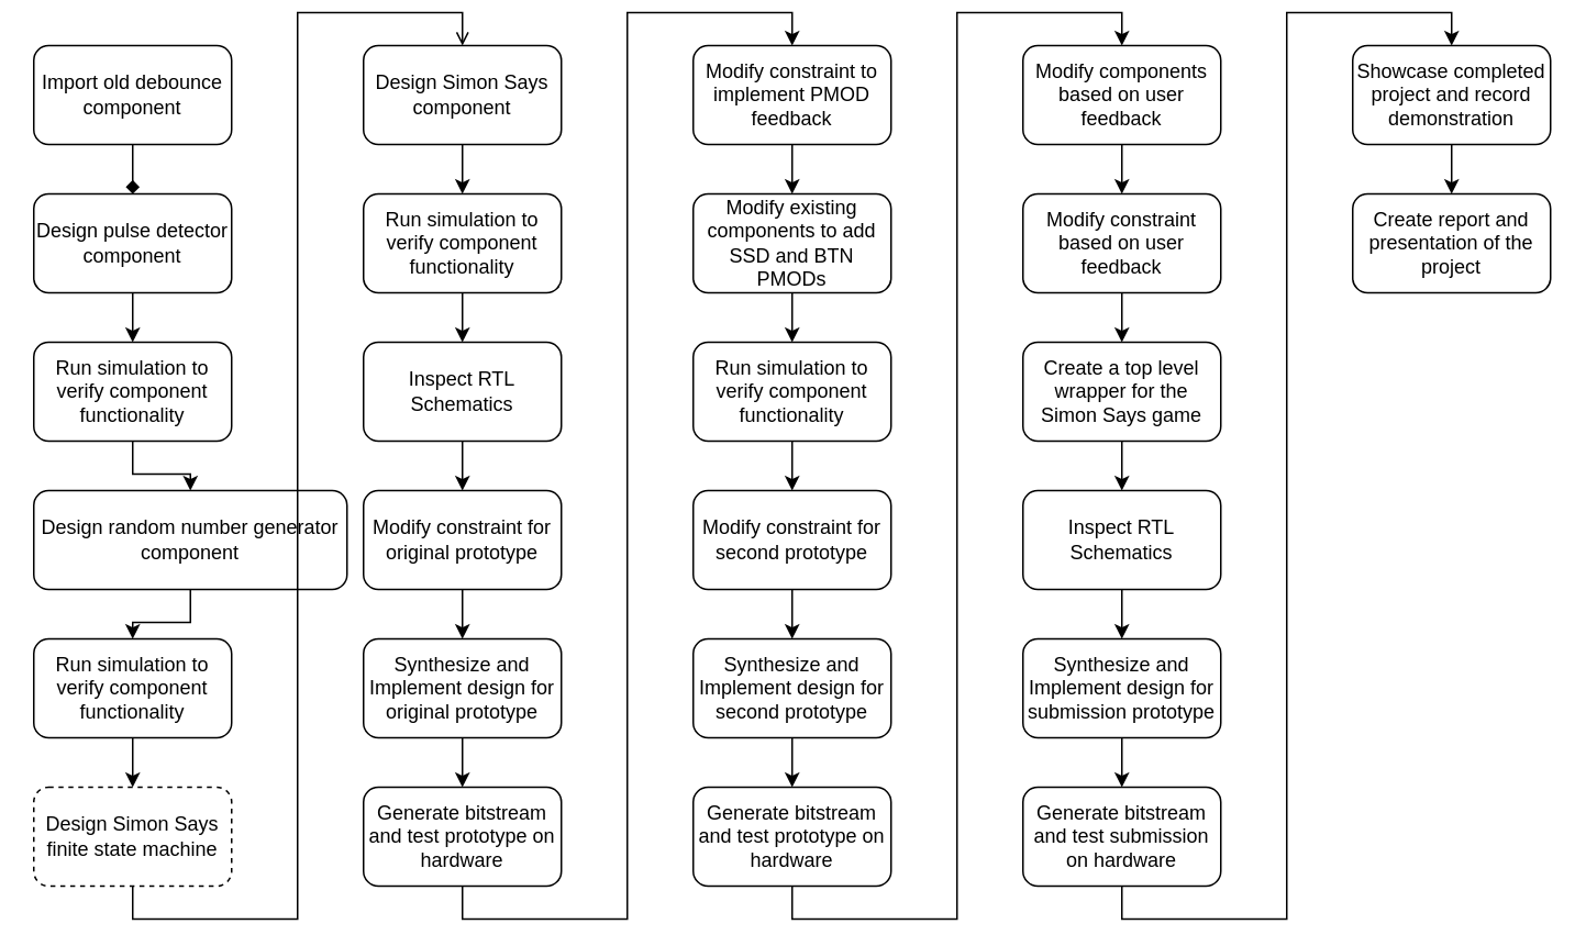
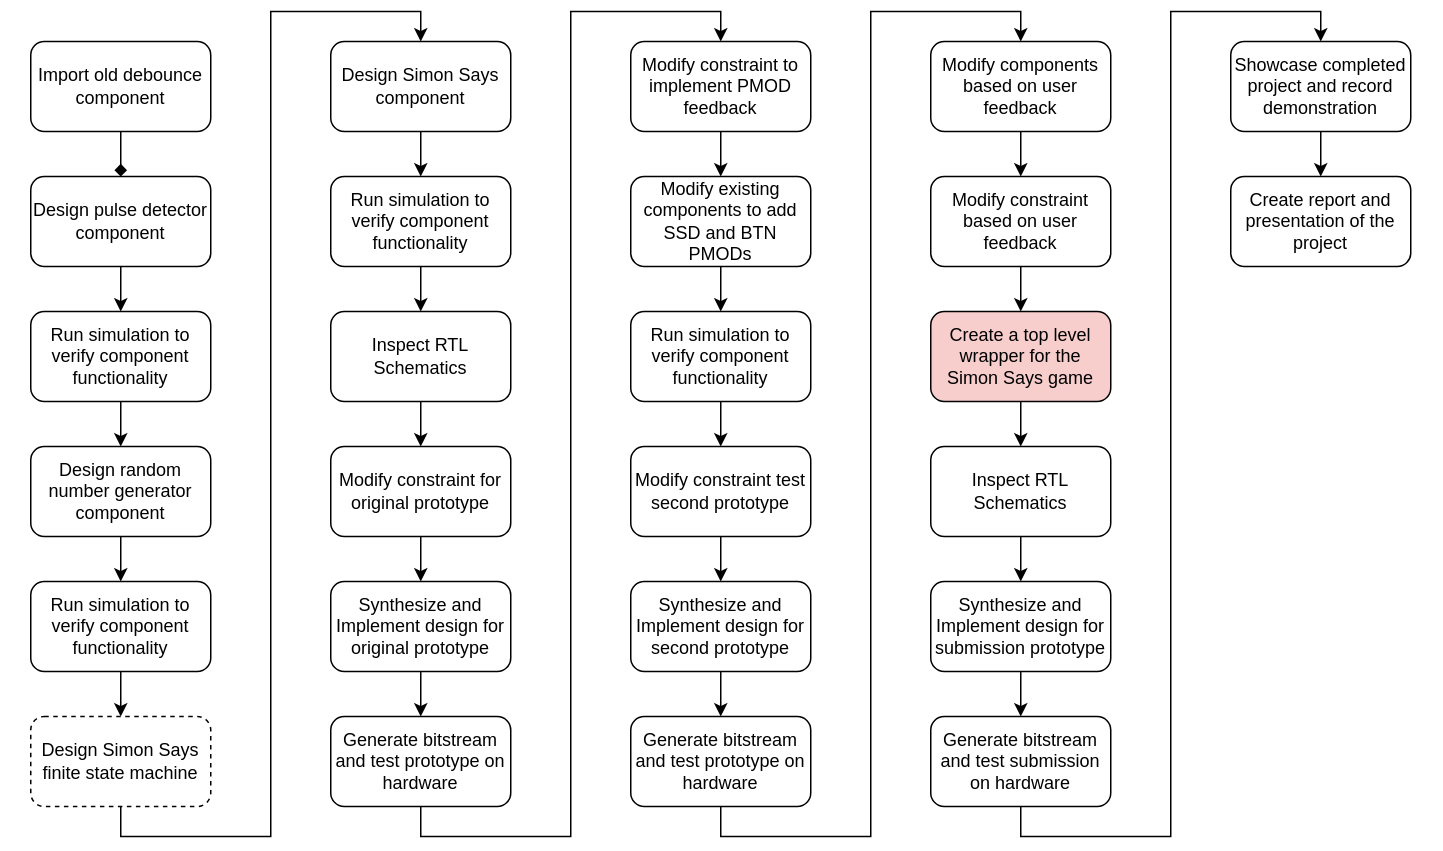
- <mxCell id="12" style="edgeStyle=orthogonalEdgeStyle;rounded=0;orthogonalLoop=1;jettySize=auto;html=1;exitX=0.5;exitY=1;exitDx=0;exitDy=0;entryX=0.5;entryY=0;entryDx=0;entryDy=0;endArrow=open;" edge="1" parent="1" source="13" target="15"><mxGeometry relative="1" as="geometry" /></mxCell>
+ <mxCell id="12" style="edgeStyle=orthogonalEdgeStyle;rounded=0;orthogonalLoop=1;jettySize=auto;html=1;exitX=0.5;exitY=1;exitDx=0;exitDy=0;entryX=0.5;entryY=0;entryDx=0;entryDy=0;" edge="1" parent="1" source="13" target="15"><mxGeometry relative="1" as="geometry" /></mxCell>
- <mxCell id="43" value="Create a top level wrapper for the Simon Says game" style="rounded=1;whiteSpace=wrap;html=1;" vertex="1" parent="1"><mxGeometry x="620" y="200" width="120" height="60" as="geometry" /></mxCell>
+ <mxCell id="43" value="Create a top level wrapper for the Simon Says game" style="rounded=1;whiteSpace=wrap;html=1;fillColor=#f8cecc;" vertex="1" parent="1"><mxGeometry x="620" y="200" width="120" height="60" as="geometry" /></mxCell>
- <mxCell id="9" value="Design random number generator component" style="rounded=1;whiteSpace=wrap;html=1;" vertex="1" parent="1"><mxGeometry x="20" y="290" width="190" height="60" as="geometry" /></mxCell>
+ <mxCell id="9" value="Design random number generator component" style="rounded=1;whiteSpace=wrap;html=1;" vertex="1" parent="1"><mxGeometry x="20" y="290" width="120" height="60" as="geometry" /></mxCell>
- <mxCell id="33" value="Modify constraint for second prototype" style="rounded=1;whiteSpace=wrap;html=1;" vertex="1" parent="1"><mxGeometry x="420" y="290" width="120" height="60" as="geometry" /></mxCell>
+ <mxCell id="33" value="Modify constraint test second prototype" style="rounded=1;whiteSpace=wrap;html=1;" vertex="1" parent="1"><mxGeometry x="420" y="290" width="120" height="60" as="geometry" /></mxCell>
